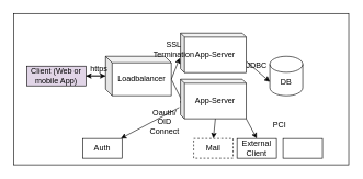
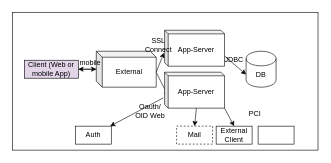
- <mxCell id="16" value="SSL Termination" style="text;html=1;strokeColor=none;fillColor=none;align=center;verticalAlign=middle;whiteSpace=wrap;rounded=0;" vertex="1" parent="1"><mxGeometry x="234" y="60" width="60" height="30" as="geometry" /></mxCell>
+ <mxCell id="16" value="SSL Connect" style="text;html=1;strokeColor=none;fillColor=none;align=center;verticalAlign=middle;whiteSpace=wrap;rounded=0;" vertex="1" parent="1"><mxGeometry x="234" y="60" width="60" height="30" as="geometry" /></mxCell>
- <mxCell id="15" value="https" style="text;html=1;strokeColor=none;fillColor=none;align=center;verticalAlign=middle;whiteSpace=wrap;rounded=0;" vertex="1" parent="1"><mxGeometry x="120" y="90" width="60" height="30" as="geometry" /></mxCell>
+ <mxCell id="15" value="mobile" style="text;html=1;strokeColor=none;fillColor=none;align=center;verticalAlign=middle;whiteSpace=wrap;rounded=0;" vertex="1" parent="1"><mxGeometry x="120" y="90" width="60" height="30" as="geometry" /></mxCell>
- <mxCell id="7" value="Loadbalancer" style="shape=cube;whiteSpace=wrap;html=1;boundedLbl=1;backgroundOutline=1;darkOpacity=0.05;darkOpacity2=0.1;size=10;" vertex="1" parent="1"><mxGeometry x="160" y="85" width="100" height="60" as="geometry" /></mxCell>
+ <mxCell id="7" value="External" style="shape=cube;whiteSpace=wrap;html=1;boundedLbl=1;backgroundOutline=1;darkOpacity=0.05;darkOpacity2=0.1;size=10;" vertex="1" parent="1"><mxGeometry x="160" y="85" width="100" height="60" as="geometry" /></mxCell>
- <mxCell id="22" value="Oauth/ OID Connect" style="text;html=1;strokeColor=none;fillColor=none;align=center;verticalAlign=middle;whiteSpace=wrap;rounded=0;" vertex="1" parent="1"><mxGeometry x="220" y="170" width="60" height="30" as="geometry" /></mxCell>
+ <mxCell id="22" value="Oauth/ OID Web" style="text;html=1;strokeColor=none;fillColor=none;align=center;verticalAlign=middle;whiteSpace=wrap;rounded=0;" vertex="1" parent="1"><mxGeometry x="220" y="170" width="60" height="30" as="geometry" /></mxCell>
